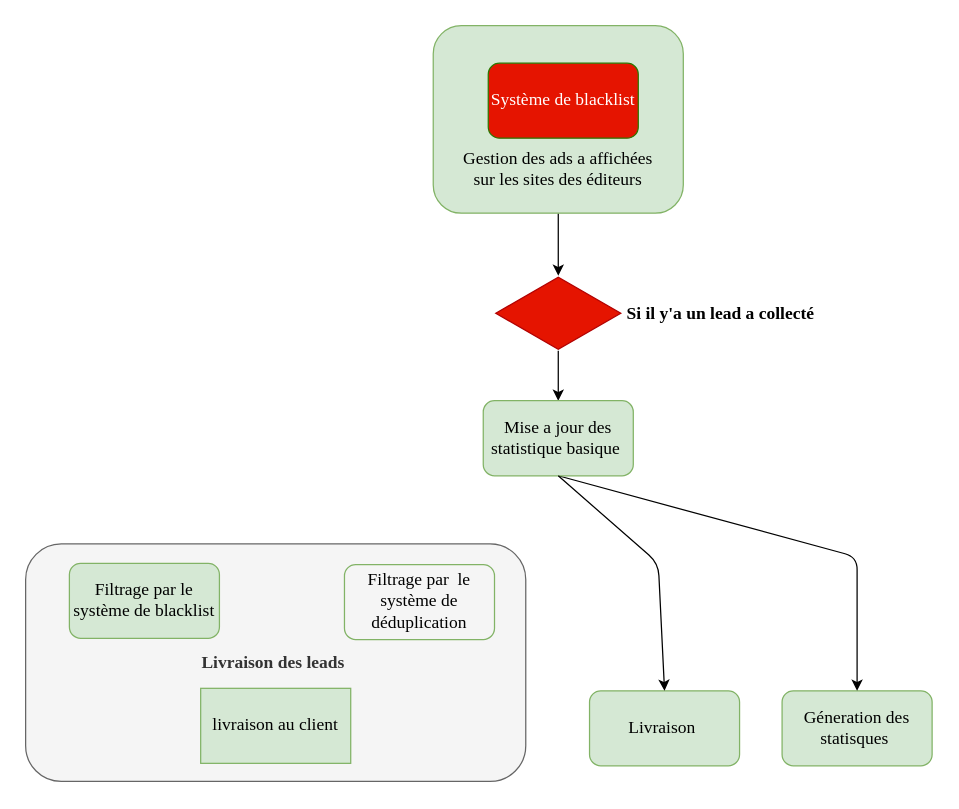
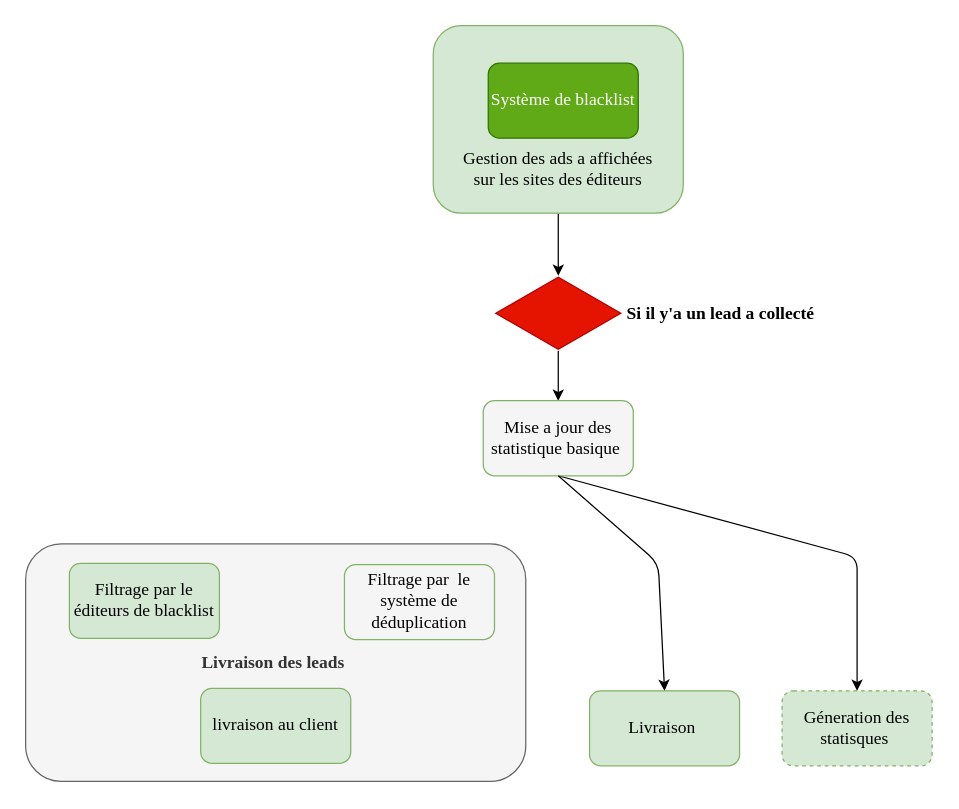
- <mxCell id="7" value="Système de blacklist" style="rounded=1;whiteSpace=wrap;html=1;fontFamily=Times New Roman;fontStyle=0;fontSize=14;fillColor=#e51400;strokeColor=#2D7600;fontColor=#ffffff;" vertex="1" parent="1"><mxGeometry x="390" y="50" width="120" height="60" as="geometry" /></mxCell>
+ <mxCell id="7" value="Système de blacklist" style="rounded=1;whiteSpace=wrap;html=1;fontFamily=Times New Roman;fontStyle=0;fontSize=14;fillColor=#60a917;strokeColor=#2D7600;fontColor=#ffffff;" vertex="1" parent="1"><mxGeometry x="390" y="50" width="120" height="60" as="geometry" /></mxCell>
- <mxCell id="12" value="Mise a jour des statistique basique&amp;nbsp;" style="rounded=1;whiteSpace=wrap;html=1;fontFamily=Times New Roman;fontStyle=0;fontSize=14;fillColor=#d5e8d4;strokeColor=#82b366;" vertex="1" parent="1"><mxGeometry x="386" y="320" width="120" height="60" as="geometry" /></mxCell>
+ <mxCell id="12" value="Mise a jour des statistique basique&amp;nbsp;" style="rounded=1;whiteSpace=wrap;html=1;fontFamily=Times New Roman;fontStyle=0;fontSize=14;fillColor=#f5f5f5;strokeColor=#82b366;" vertex="1" parent="1"><mxGeometry x="386" y="320" width="120" height="60" as="geometry" /></mxCell>
- <mxCell id="14" value="Filtrage par le système de blacklist" style="rounded=1;whiteSpace=wrap;html=1;fontFamily=Times New Roman;fontStyle=0;fontSize=14;fillColor=#d5e8d4;strokeColor=#82b366;" vertex="1" parent="1"><mxGeometry x="55" y="450" width="120" height="60" as="geometry" /></mxCell>
+ <mxCell id="14" value="Filtrage par le éditeurs de blacklist" style="rounded=1;whiteSpace=wrap;html=1;fontFamily=Times New Roman;fontStyle=0;fontSize=14;fillColor=#d5e8d4;strokeColor=#82b366;" vertex="1" parent="1"><mxGeometry x="55" y="450" width="120" height="60" as="geometry" /></mxCell>
- <mxCell id="16" value="livraison au client" style="whiteSpace=wrap;html=1;fontFamily=Times New Roman;fontStyle=0;fontSize=14;fillColor=#d5e8d4;strokeColor=#82b366;rounded=0;" vertex="1" parent="1"><mxGeometry x="160" y="550" width="120" height="60" as="geometry" /></mxCell>
+ <mxCell id="16" value="livraison au client" style="rounded=1;whiteSpace=wrap;html=1;fontFamily=Times New Roman;fontStyle=0;fontSize=14;fillColor=#d5e8d4;strokeColor=#82b366;" vertex="1" parent="1"><mxGeometry x="160" y="550" width="120" height="60" as="geometry" /></mxCell>
- <mxCell id="4" value="Géneration des statisques&amp;nbsp;" style="rounded=1;whiteSpace=wrap;html=1;fontFamily=Times New Roman;fontStyle=0;fontSize=14;fillColor=#d5e8d4;strokeColor=#82b366;" parent="1" vertex="1"><mxGeometry x="625" y="552" width="120" height="60" as="geometry" /></mxCell>
+ <mxCell id="4" value="Géneration des statisques&amp;nbsp;" style="rounded=1;whiteSpace=wrap;html=1;fontFamily=Times New Roman;fontStyle=0;fontSize=14;fillColor=#d5e8d4;strokeColor=#82b366;dashed=1;" parent="1" vertex="1"><mxGeometry x="625" y="552" width="120" height="60" as="geometry" /></mxCell>
